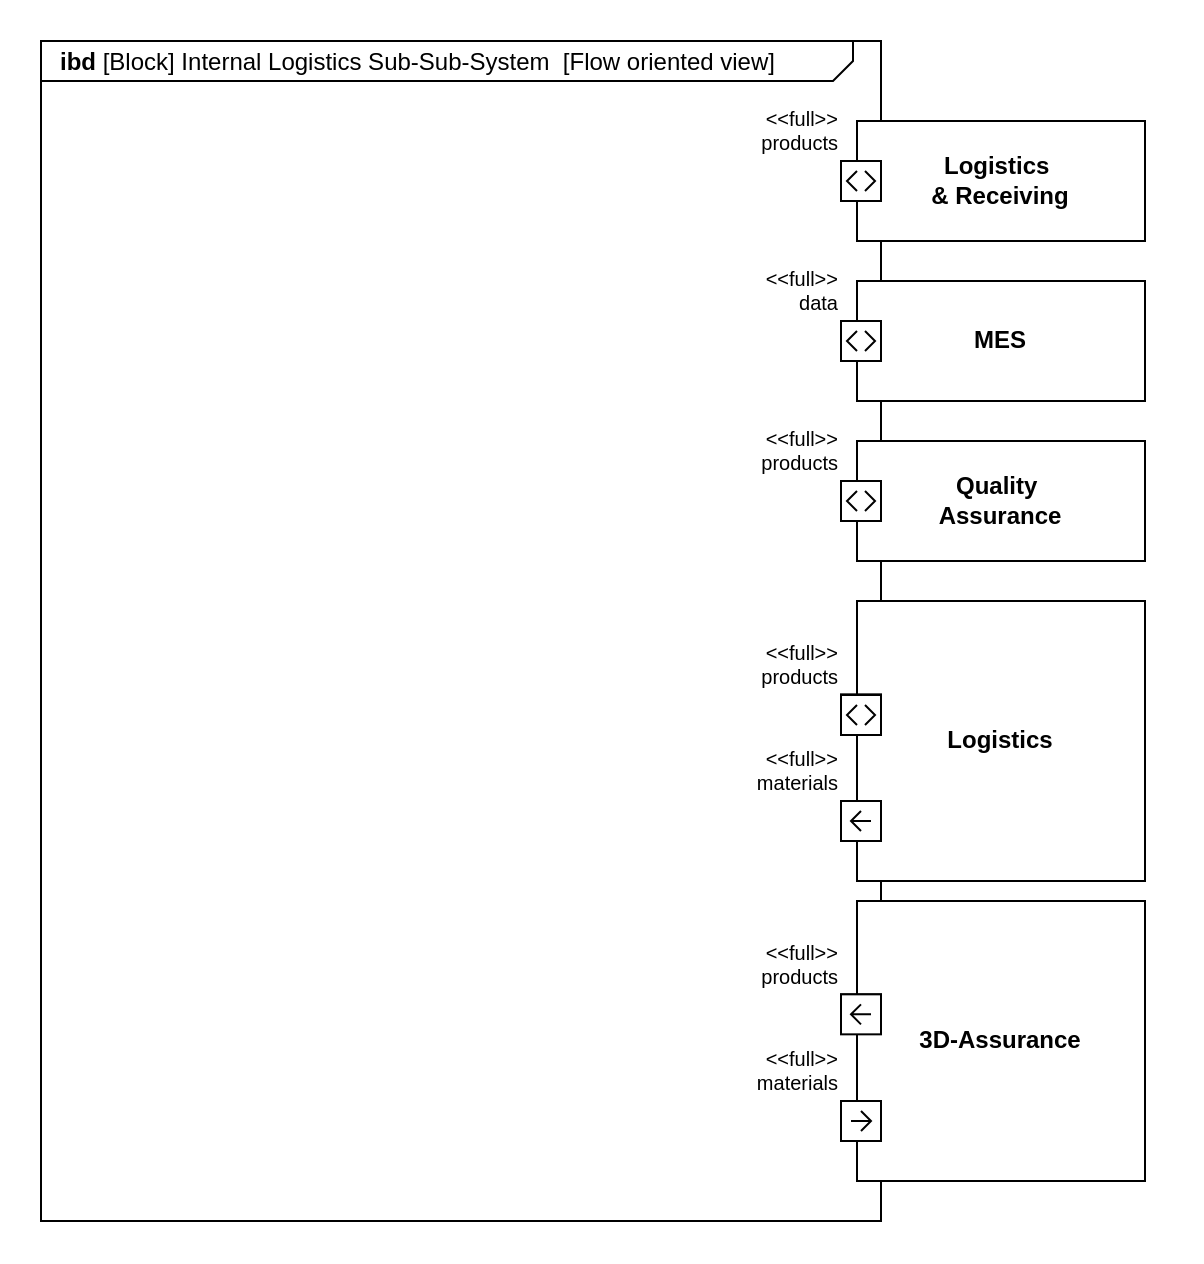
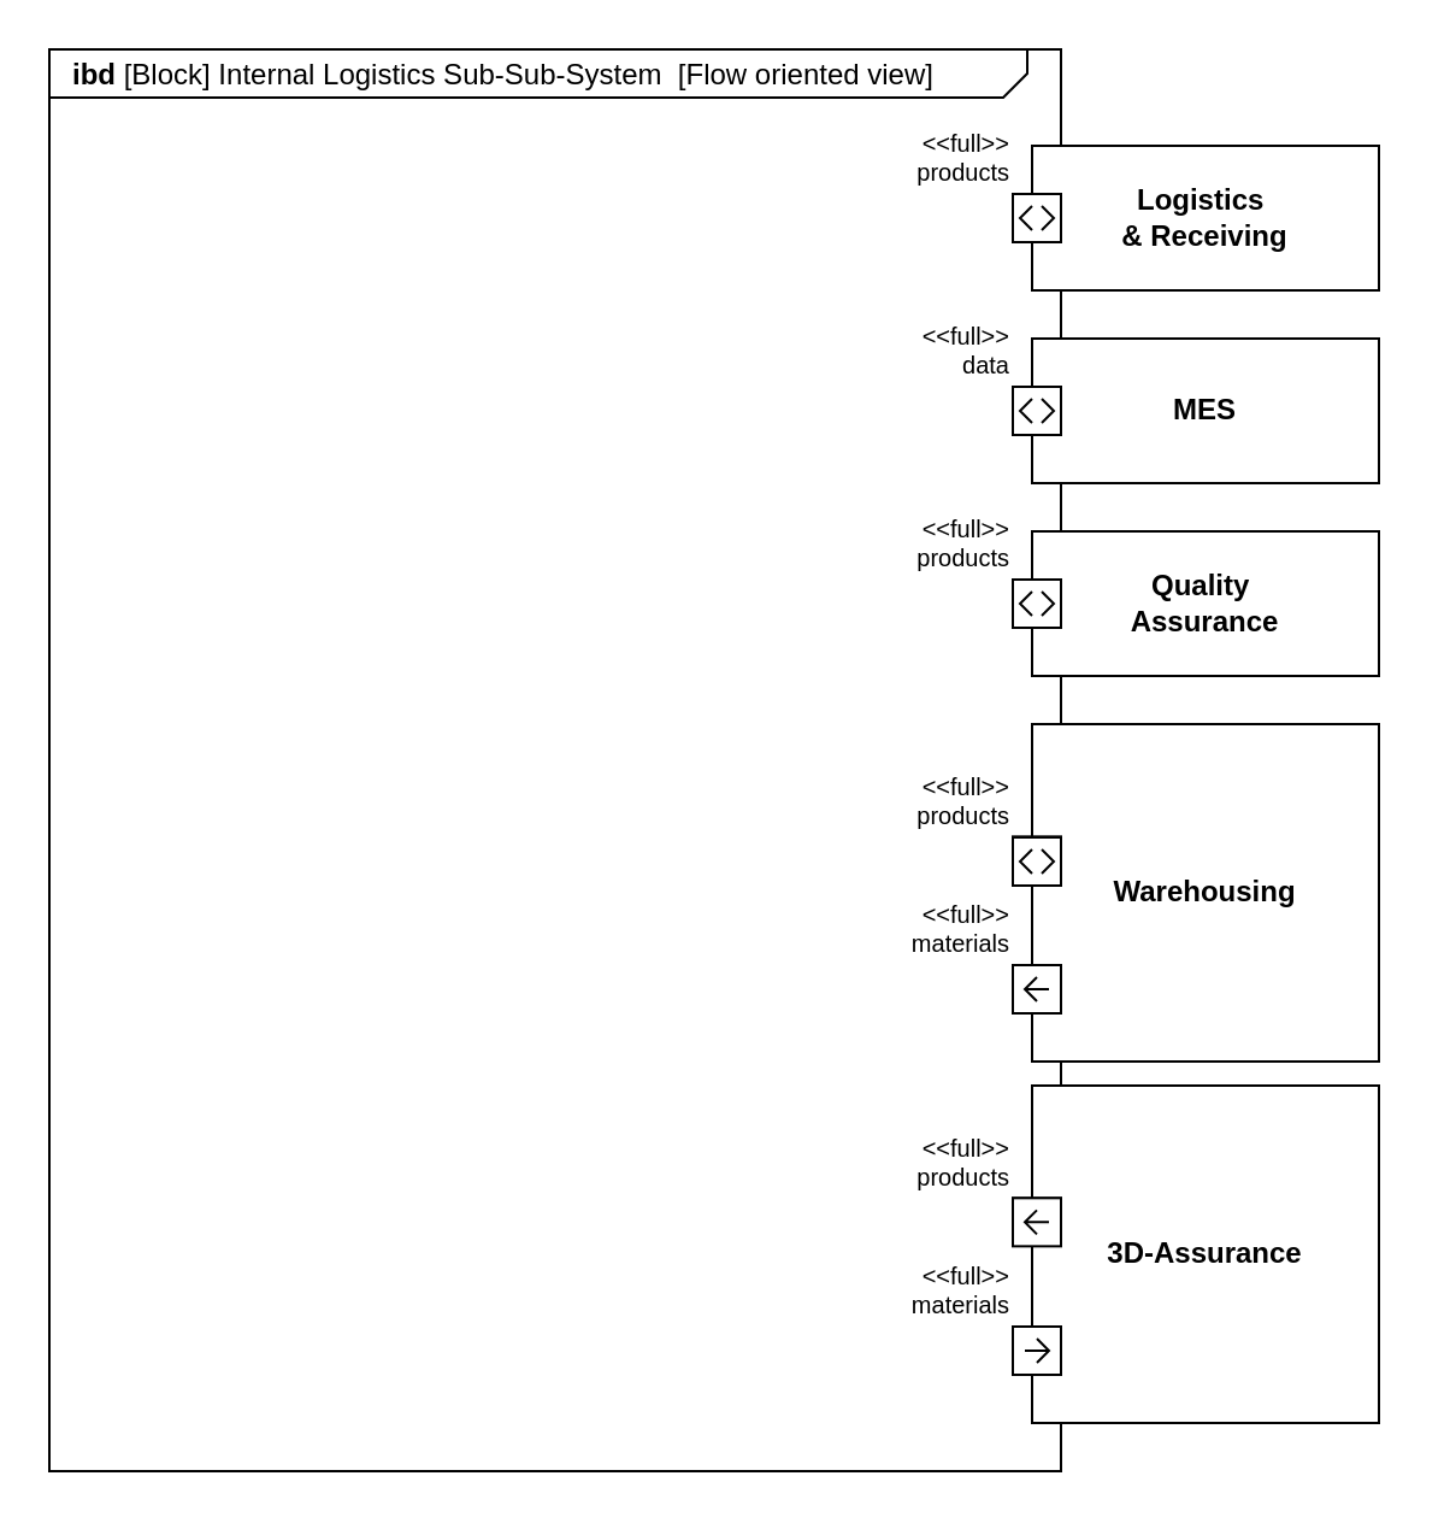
- <mxCell id="11" value="Logistics" style="html=1;shape=mxgraph.sysml.port1;fontStyle=1;whiteSpace=wrap;align=center;" vertex="1" parent="1"><mxGeometry x="420" y="300" width="160" height="140" as="geometry" /></mxCell>
+ <mxCell id="11" value="Warehousing" style="html=1;shape=mxgraph.sysml.port1;fontStyle=1;whiteSpace=wrap;align=center;" vertex="1" parent="1"><mxGeometry x="420" y="300" width="160" height="140" as="geometry" /></mxCell>
